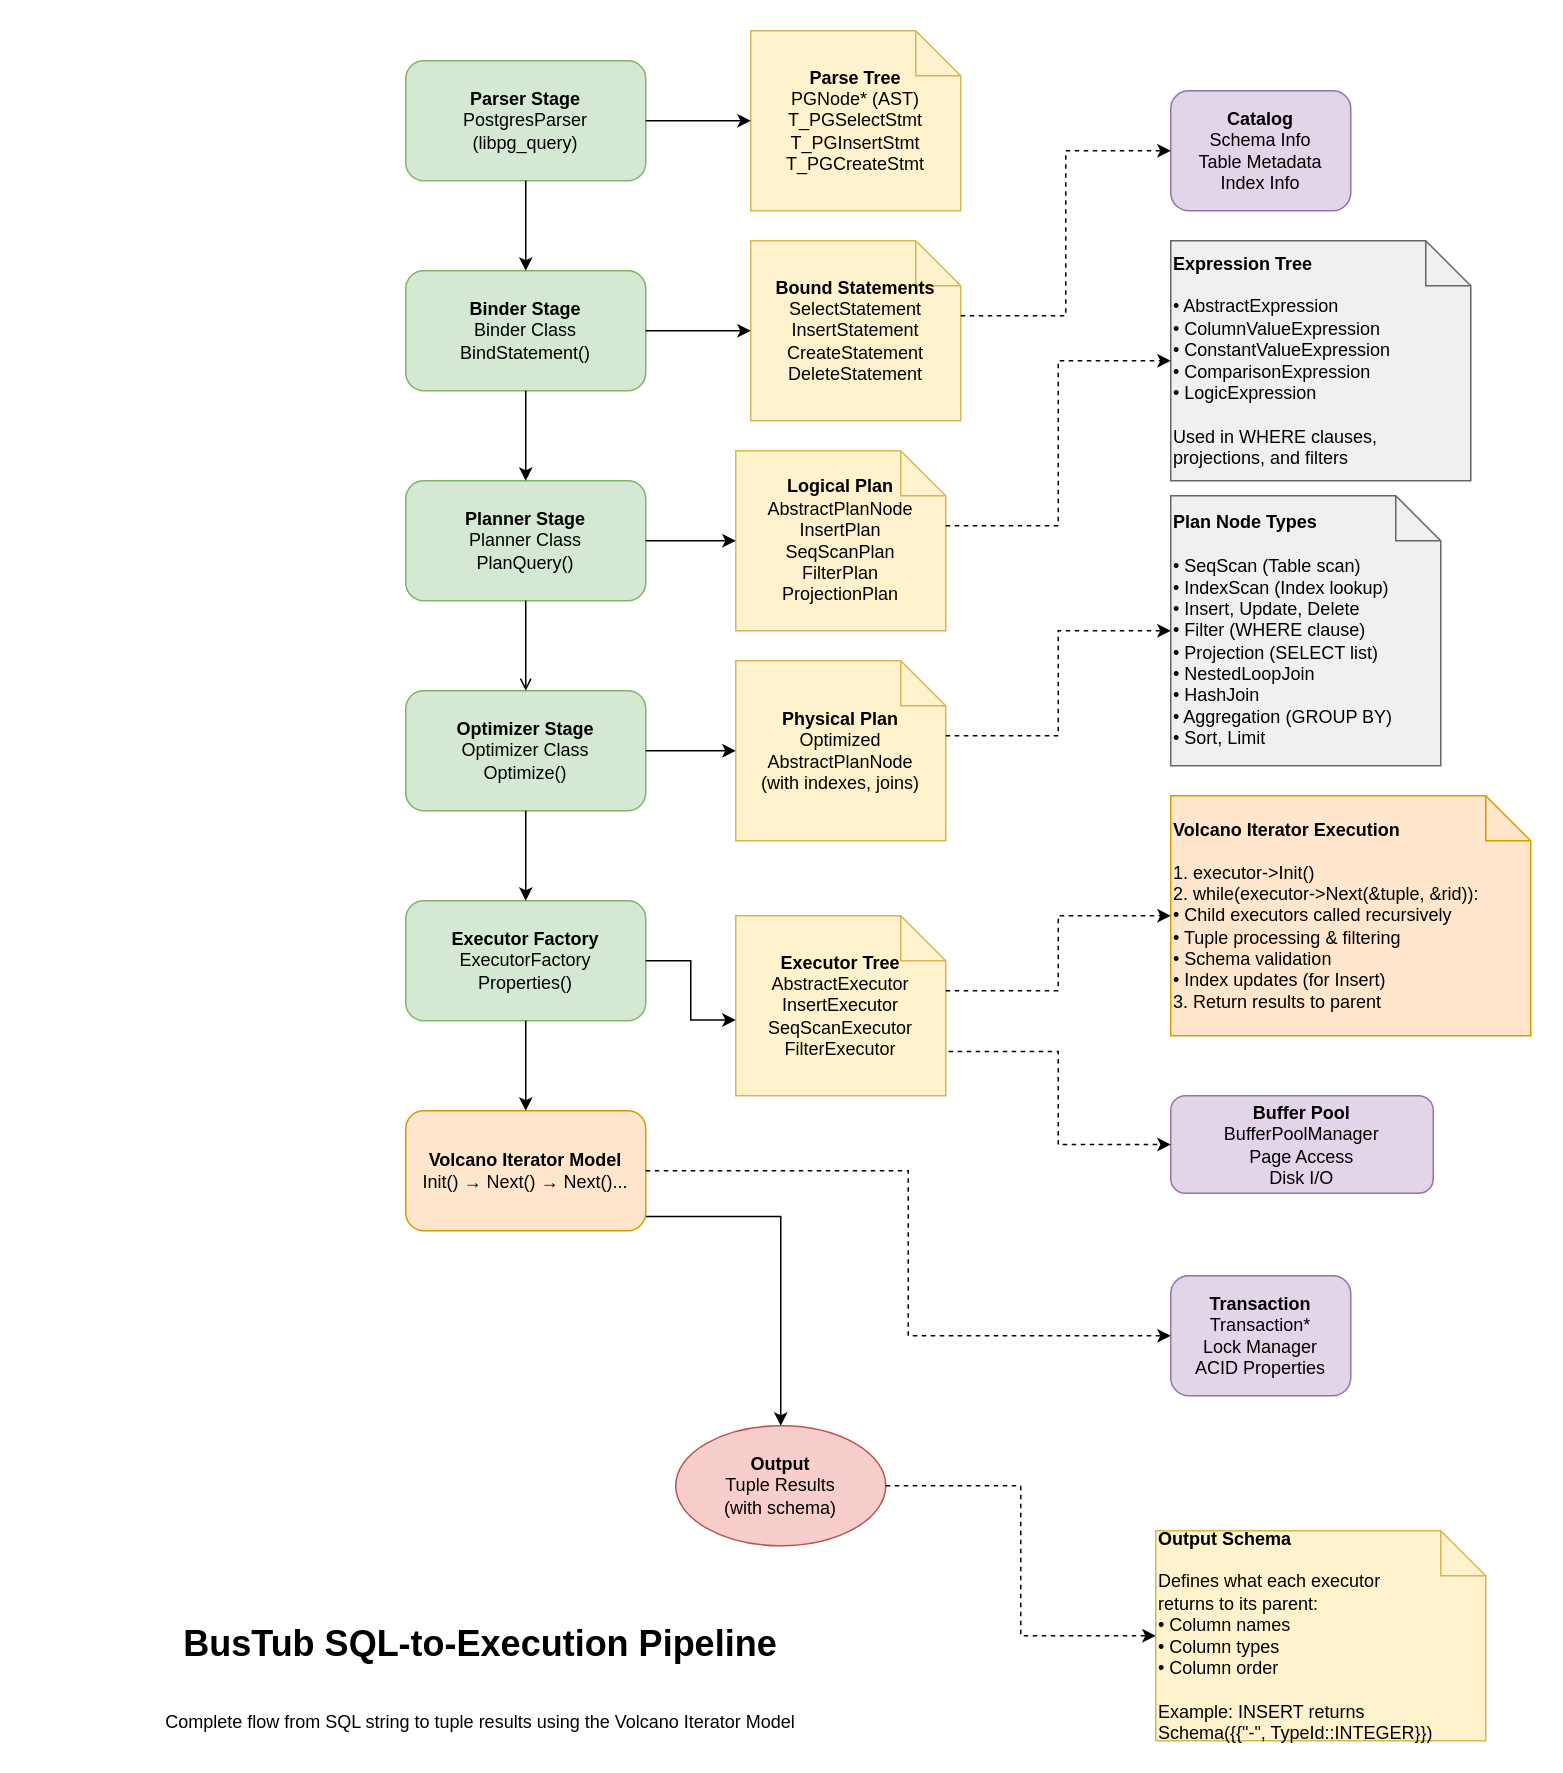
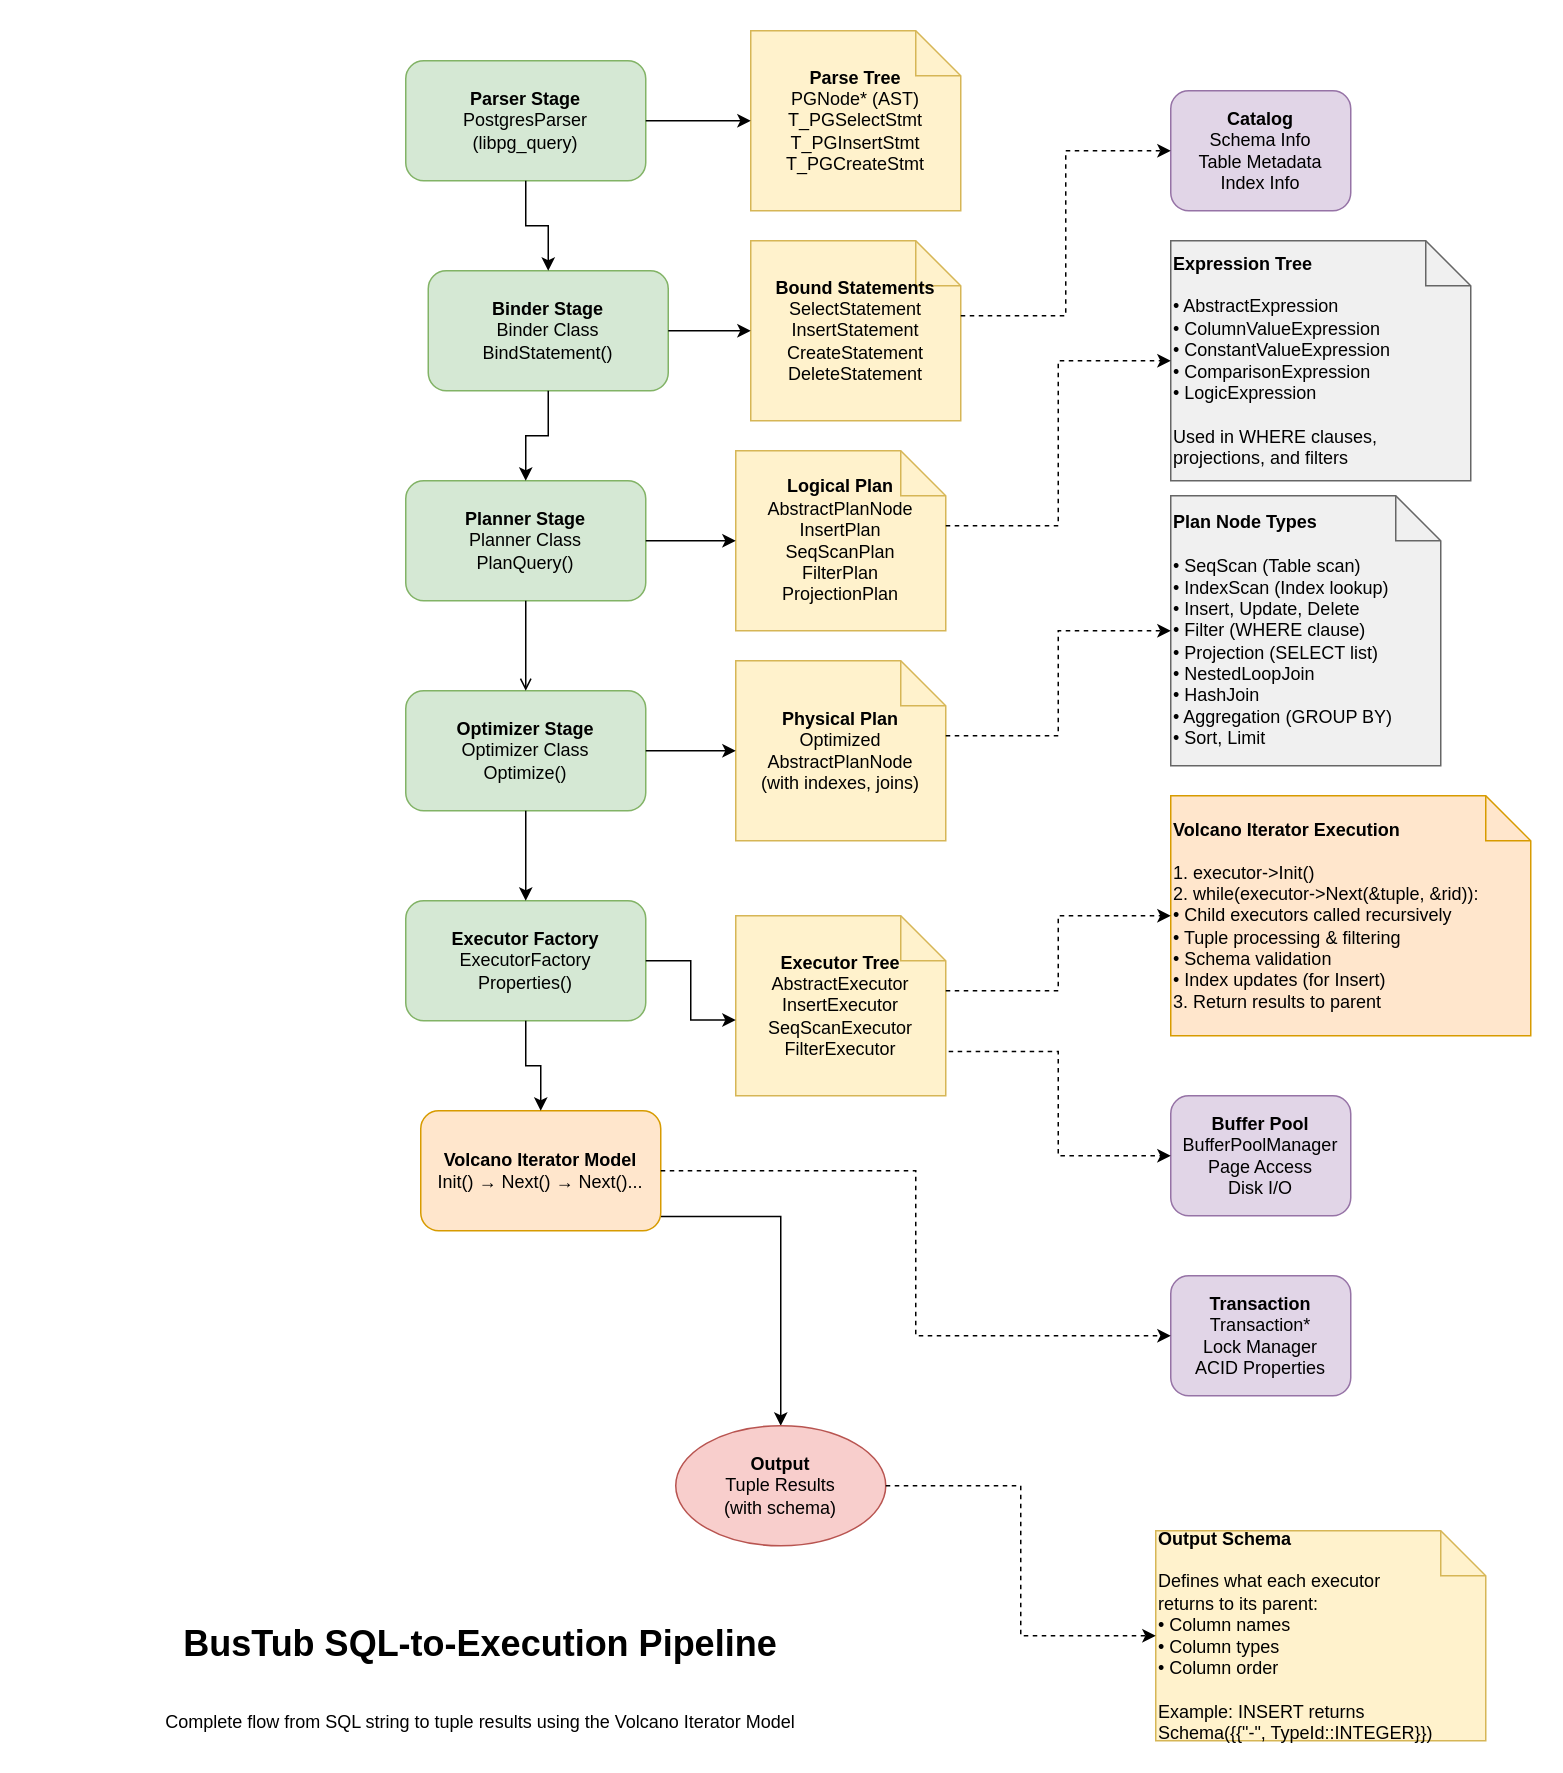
- <mxCell id="4" value="&lt;b&gt;Binder Stage&lt;/b&gt;&lt;br&gt;Binder Class&lt;br&gt;BindStatement()" style="rounded=1;whiteSpace=wrap;html=1;fillColor=#d5e8d4;strokeColor=#82b366;" parent="1" vertex="1"><mxGeometry x="270" y="180" width="160" height="80" as="geometry" /></mxCell>
+ <mxCell id="4" value="&lt;b&gt;Binder Stage&lt;/b&gt;&lt;br&gt;Binder Class&lt;br&gt;BindStatement()" style="rounded=1;whiteSpace=wrap;html=1;fillColor=#d5e8d4;strokeColor=#82b366;" parent="1" vertex="1"><mxGeometry x="285" y="180" width="160" height="80" as="geometry" /></mxCell>
- <mxCell id="26" value="&lt;b&gt;Buffer Pool&lt;/b&gt;&lt;br&gt;BufferPoolManager&lt;br&gt;Page Access&lt;br&gt;Disk I/O" style="rounded=1;whiteSpace=wrap;html=1;fillColor=#e1d5e7;strokeColor=#9673a6;" parent="1" vertex="1"><mxGeometry x="780" y="730" width="175" height="65" as="geometry" /></mxCell>
+ <mxCell id="26" value="&lt;b&gt;Buffer Pool&lt;/b&gt;&lt;br&gt;BufferPoolManager&lt;br&gt;Page Access&lt;br&gt;Disk I/O" style="rounded=1;whiteSpace=wrap;html=1;fillColor=#e1d5e7;strokeColor=#9673a6;" parent="1" vertex="1"><mxGeometry x="780" y="730" width="120" height="80" as="geometry" /></mxCell>
- <mxCell id="13" value="&lt;b&gt;Volcano Iterator Model&lt;/b&gt;&lt;br&gt;Init() → Next() → Next()..." style="rounded=1;whiteSpace=wrap;html=1;fillColor=#ffe6cc;strokeColor=#d79b00;" parent="1" vertex="1"><mxGeometry x="270" y="740" width="160" height="80" as="geometry" /></mxCell>
+ <mxCell id="13" value="&lt;b&gt;Volcano Iterator Model&lt;/b&gt;&lt;br&gt;Init() → Next() → Next()..." style="rounded=1;whiteSpace=wrap;html=1;fillColor=#ffe6cc;strokeColor=#d79b00;" parent="1" vertex="1"><mxGeometry x="280" y="740" width="160" height="80" as="geometry" /></mxCell>
